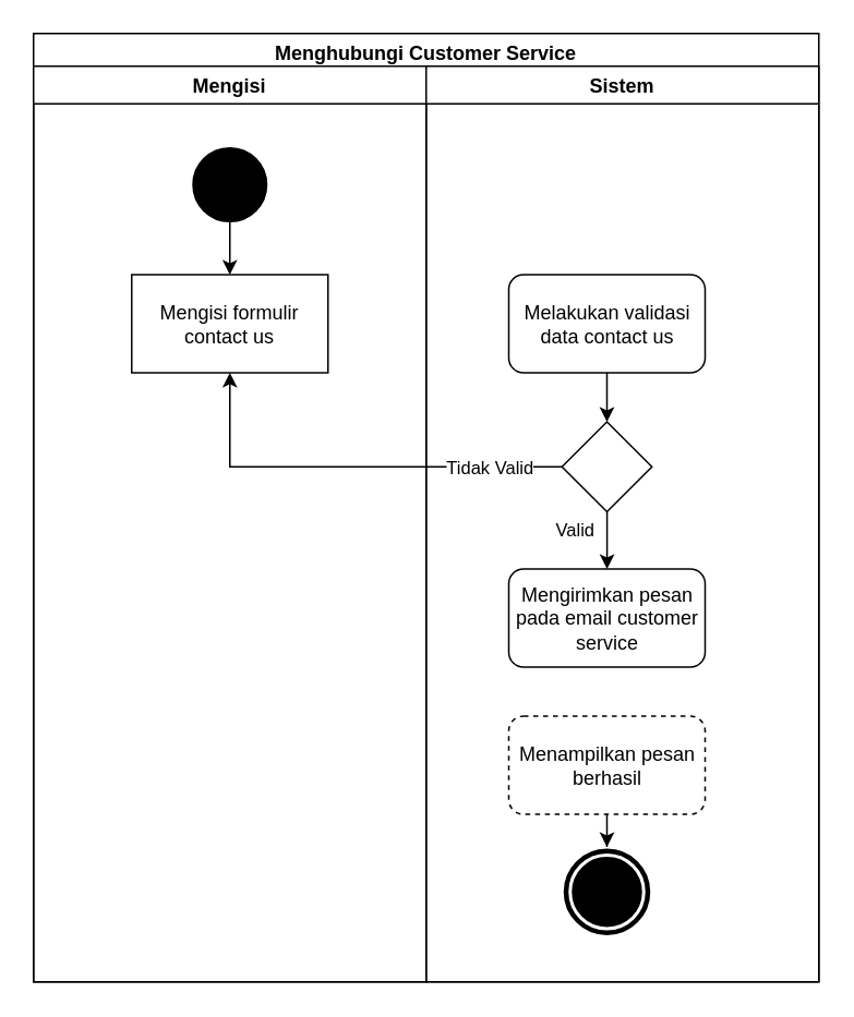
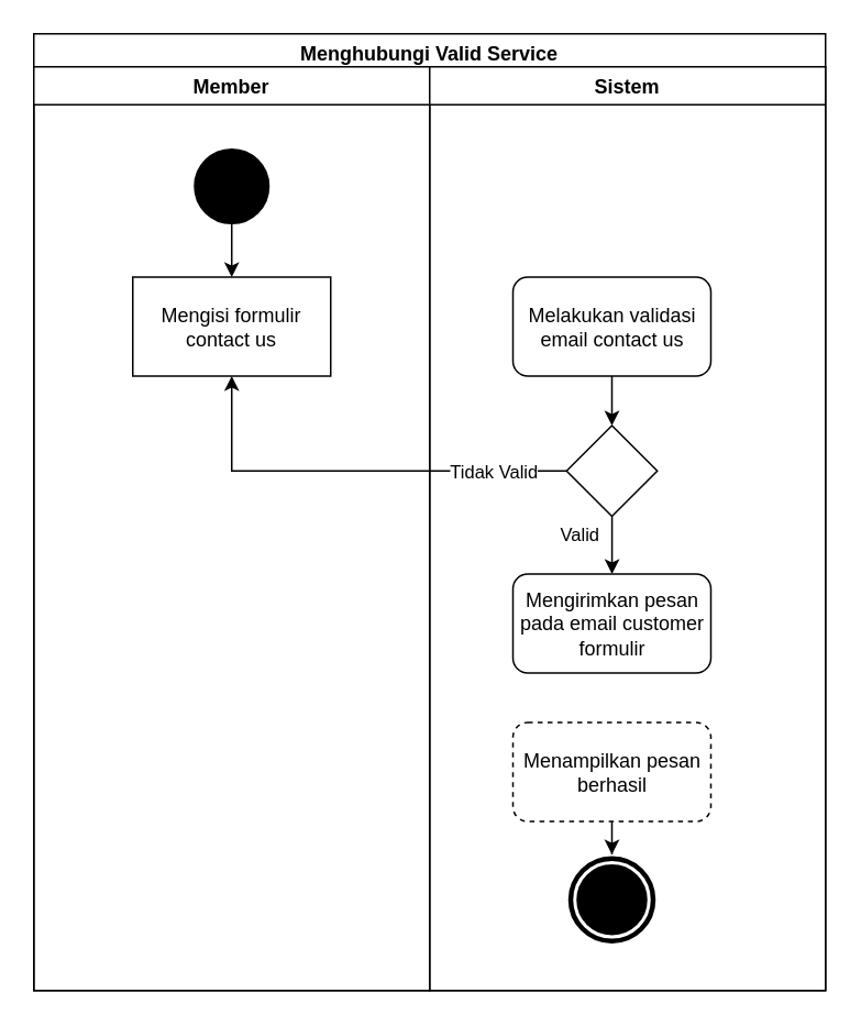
- <mxCell id="2" value="Menghubungi Customer Service" style="swimlane;fillColor=none;" parent="1" vertex="1"><mxGeometry x="20" y="20" width="480" height="580" as="geometry" /></mxCell>
+ <mxCell id="2" value="Menghubungi Valid Service" style="swimlane;fillColor=none;" parent="1" vertex="1"><mxGeometry x="20" y="20" width="480" height="580" as="geometry" /></mxCell>
- <mxCell id="3" value="Mengisi" style="swimlane;startSize=23;" parent="2" vertex="1"><mxGeometry y="20" width="240" height="560" as="geometry" /></mxCell>
+ <mxCell id="3" value="Member" style="swimlane;startSize=23;" parent="2" vertex="1"><mxGeometry y="20" width="240" height="560" as="geometry" /></mxCell>
- <mxCell id="7" value="Melakukan validasi data contact us" style="rounded=1;whiteSpace=wrap;html=1;fillColor=none;" parent="3" vertex="1"><mxGeometry x="290.5" y="127.5" width="120" height="60" as="geometry" /></mxCell>
+ <mxCell id="7" value="Melakukan validasi email contact us" style="rounded=1;whiteSpace=wrap;html=1;fillColor=none;" parent="3" vertex="1"><mxGeometry x="290.5" y="127.5" width="120" height="60" as="geometry" /></mxCell>
- <mxCell id="10" value="Mengirimkan pesan pada email customer service" style="rounded=1;whiteSpace=wrap;html=1;fillColor=none;" parent="3" vertex="1"><mxGeometry x="290.5" y="307.5" width="120" height="60" as="geometry" /></mxCell>
+ <mxCell id="10" value="Mengirimkan pesan pada email customer formulir" style="rounded=1;whiteSpace=wrap;html=1;fillColor=none;" parent="3" vertex="1"><mxGeometry x="290.5" y="307.5" width="120" height="60" as="geometry" /></mxCell>
